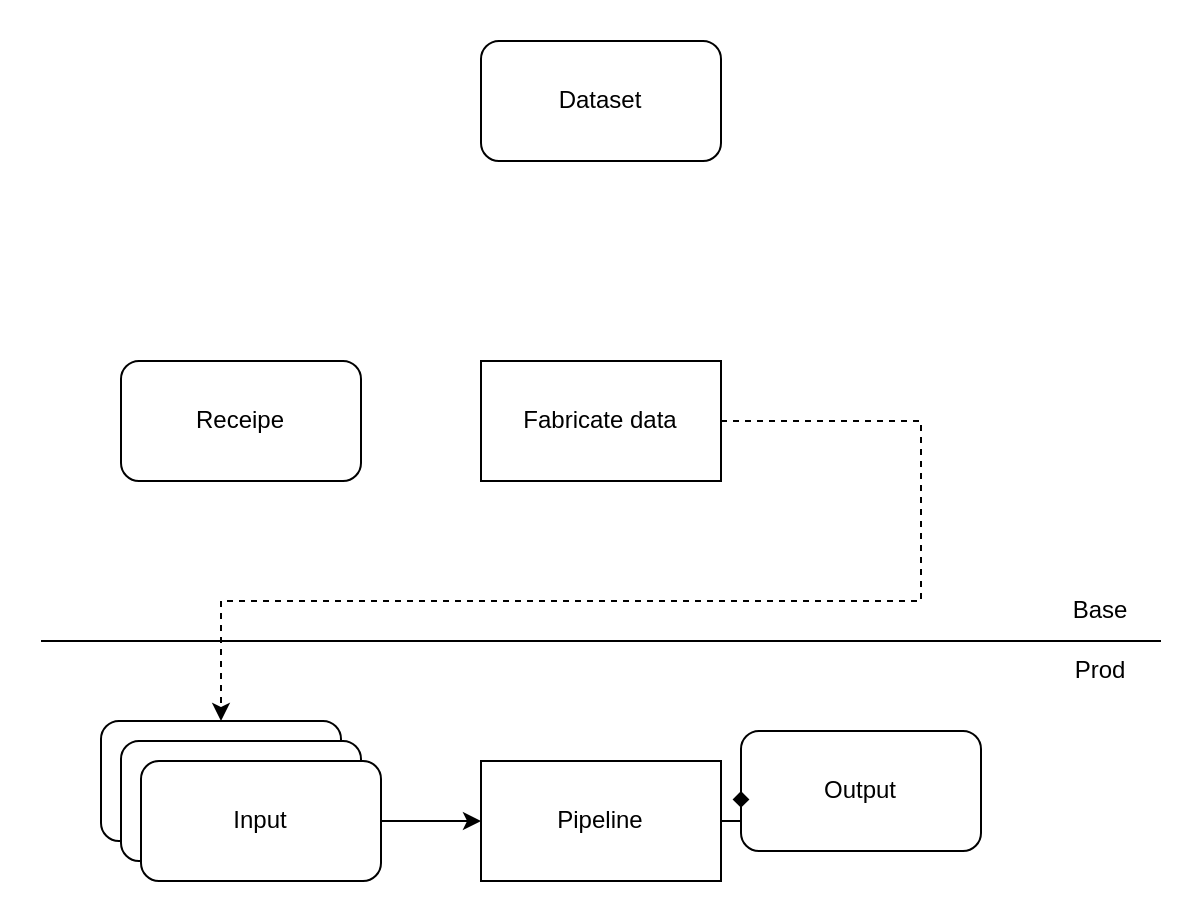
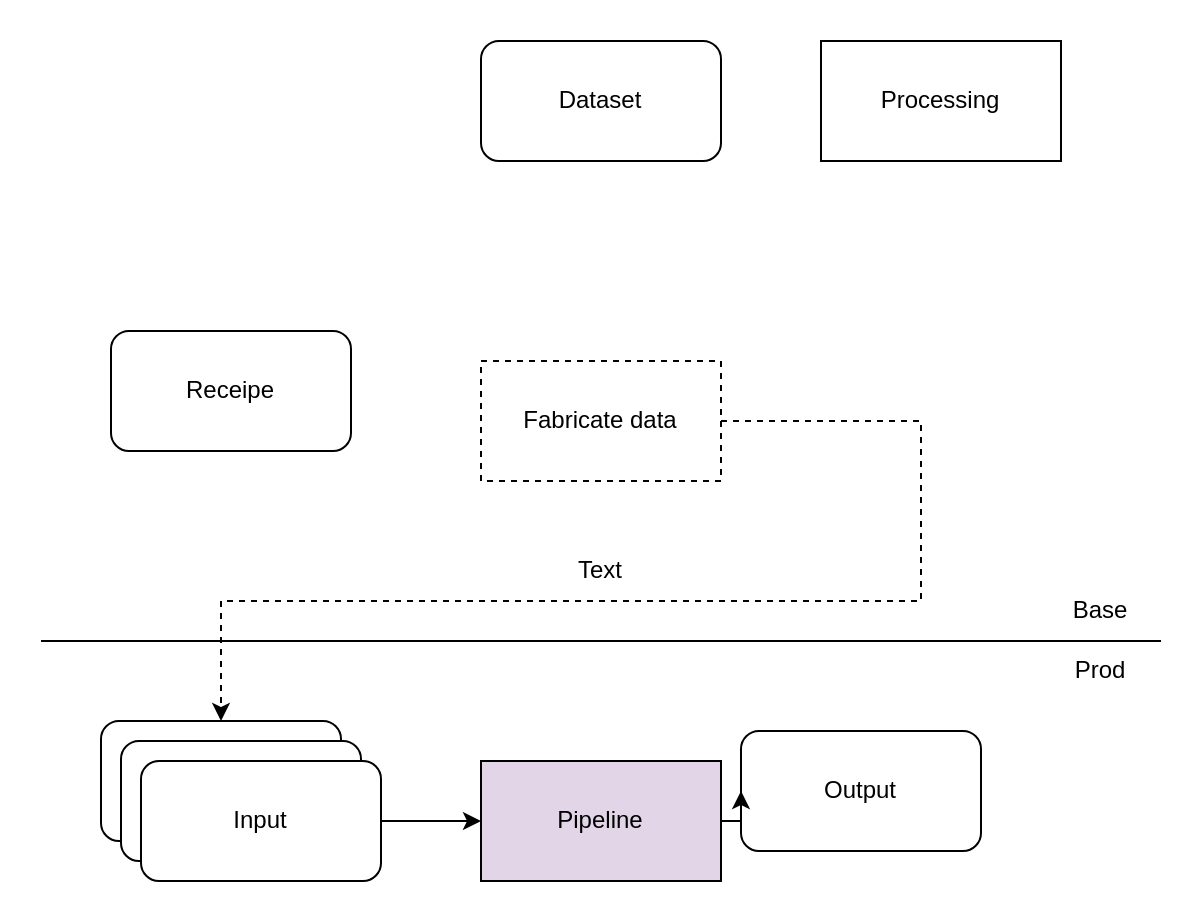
+ <mxCell id="13" value="Processing" style="rounded=0;whiteSpace=wrap;html=1;" vertex="1" parent="1"><mxGeometry x="410" y="20" width="120" height="60" as="geometry" /></mxCell>
- <mxCell id="16" value="Receipe" style="rounded=1;whiteSpace=wrap;html=1;arcSize=15;" vertex="1" parent="1"><mxGeometry x="60" y="180" width="120" height="60" as="geometry" /></mxCell>
+ <mxCell id="16" value="Receipe" style="rounded=1;whiteSpace=wrap;html=1;arcSize=15;" vertex="1" parent="1"><mxGeometry x="55" y="165" width="120" height="60" as="geometry" /></mxCell>
- <mxCell id="15" value="Fabricate data" style="rounded=0;whiteSpace=wrap;html=1;" vertex="1" parent="1"><mxGeometry x="240" y="180" width="120" height="60" as="geometry" /></mxCell>
+ <mxCell id="15" value="Fabricate data" style="rounded=0;whiteSpace=wrap;html=1;dashed=1;" vertex="1" parent="1"><mxGeometry x="240" y="180" width="120" height="60" as="geometry" /></mxCell>
+ <mxCell id="17" value="Text" style="text;html=1;align=center;verticalAlign=middle;whiteSpace=wrap;rounded=0;" vertex="1" parent="1"><mxGeometry x="270" y="270" width="60" height="30" as="geometry" /></mxCell>
- <mxCell id="6" style="edgeStyle=orthogonalEdgeStyle;rounded=0;orthogonalLoop=1;jettySize=auto;html=1;exitX=1;exitY=0.5;exitDx=0;exitDy=0;entryX=0;entryY=0.5;entryDx=0;entryDy=0;endArrow=diamond;" edge="1" parent="1" source="7" target="5"><mxGeometry relative="1" as="geometry"><mxPoint x="400" y="409.833" as="targetPoint" /></mxGeometry></mxCell>
+ <mxCell id="6" style="edgeStyle=orthogonalEdgeStyle;rounded=0;orthogonalLoop=1;jettySize=auto;html=1;exitX=1;exitY=0.5;exitDx=0;exitDy=0;entryX=0;entryY=0.5;entryDx=0;entryDy=0;" edge="1" parent="1" source="7" target="5"><mxGeometry relative="1" as="geometry"><mxPoint x="400" y="409.833" as="targetPoint" /></mxGeometry></mxCell>
- <mxCell id="7" value="Pipeline" style="rounded=0;whiteSpace=wrap;html=1;" vertex="1" parent="1"><mxGeometry x="240" y="380" width="120" height="60" as="geometry" /></mxCell>
+ <mxCell id="7" value="Pipeline" style="rounded=0;whiteSpace=wrap;html=1;fillColor=#e1d5e7;" vertex="1" parent="1"><mxGeometry x="240" y="380" width="120" height="60" as="geometry" /></mxCell>
